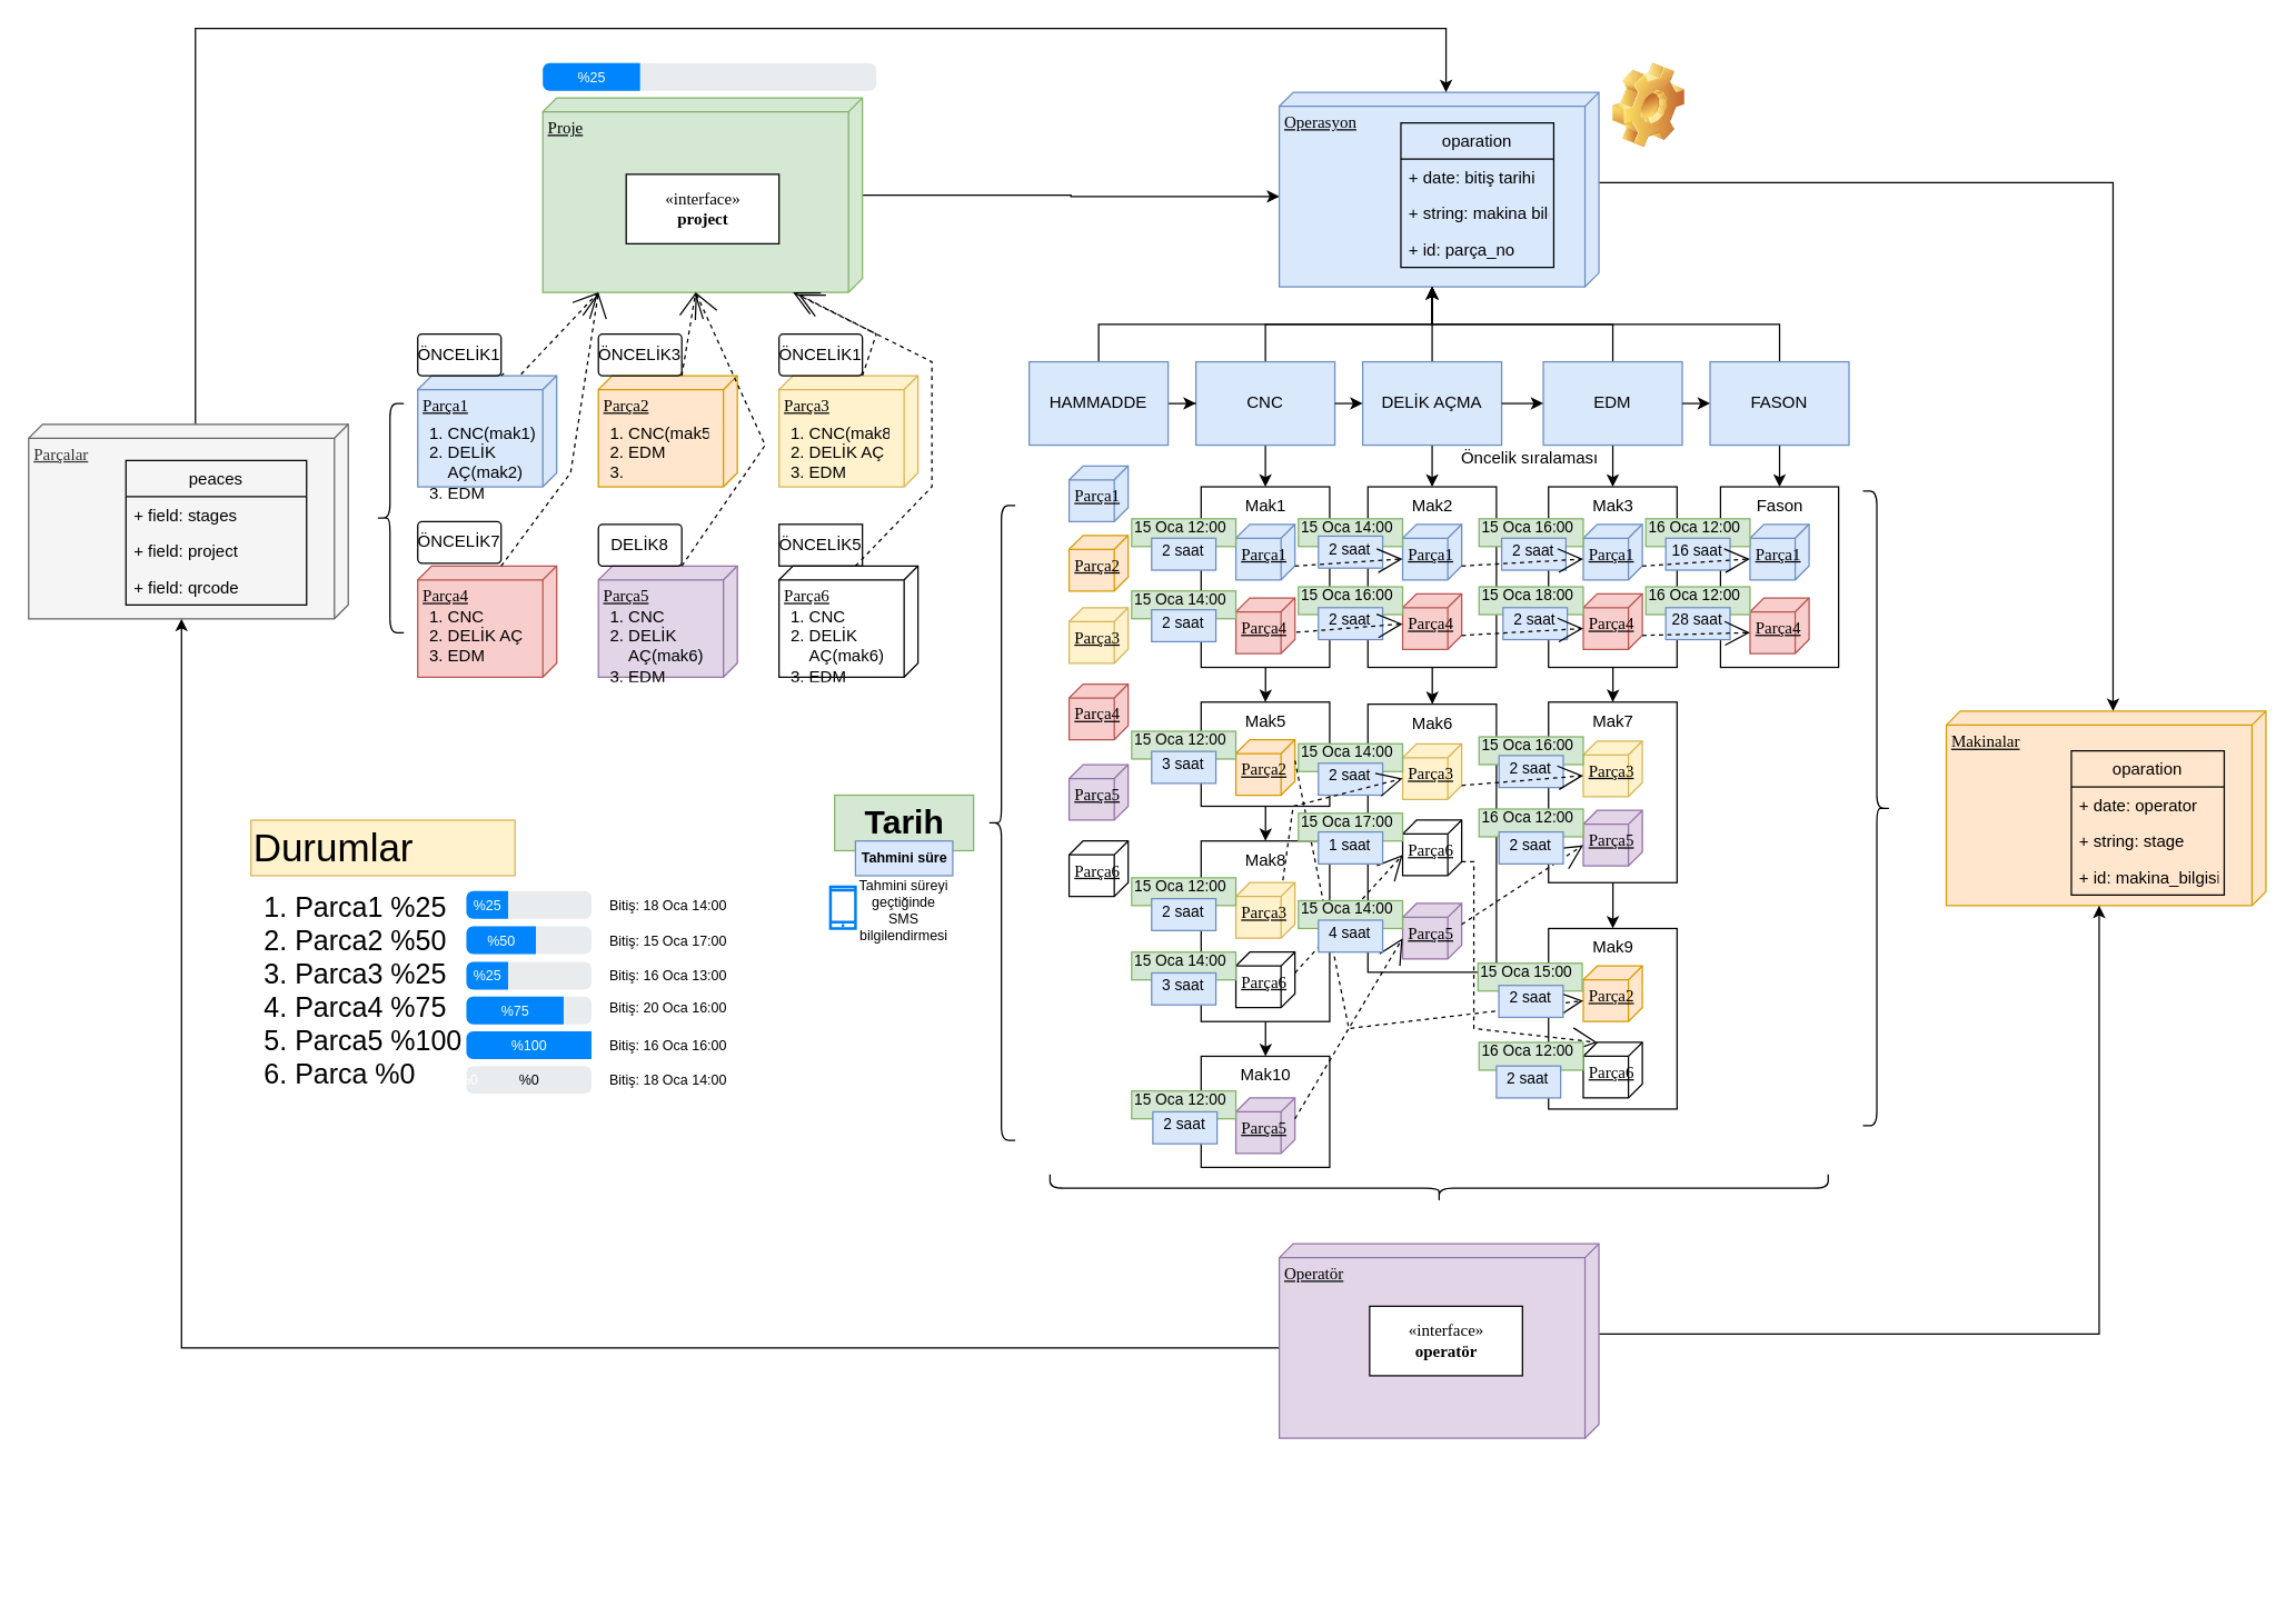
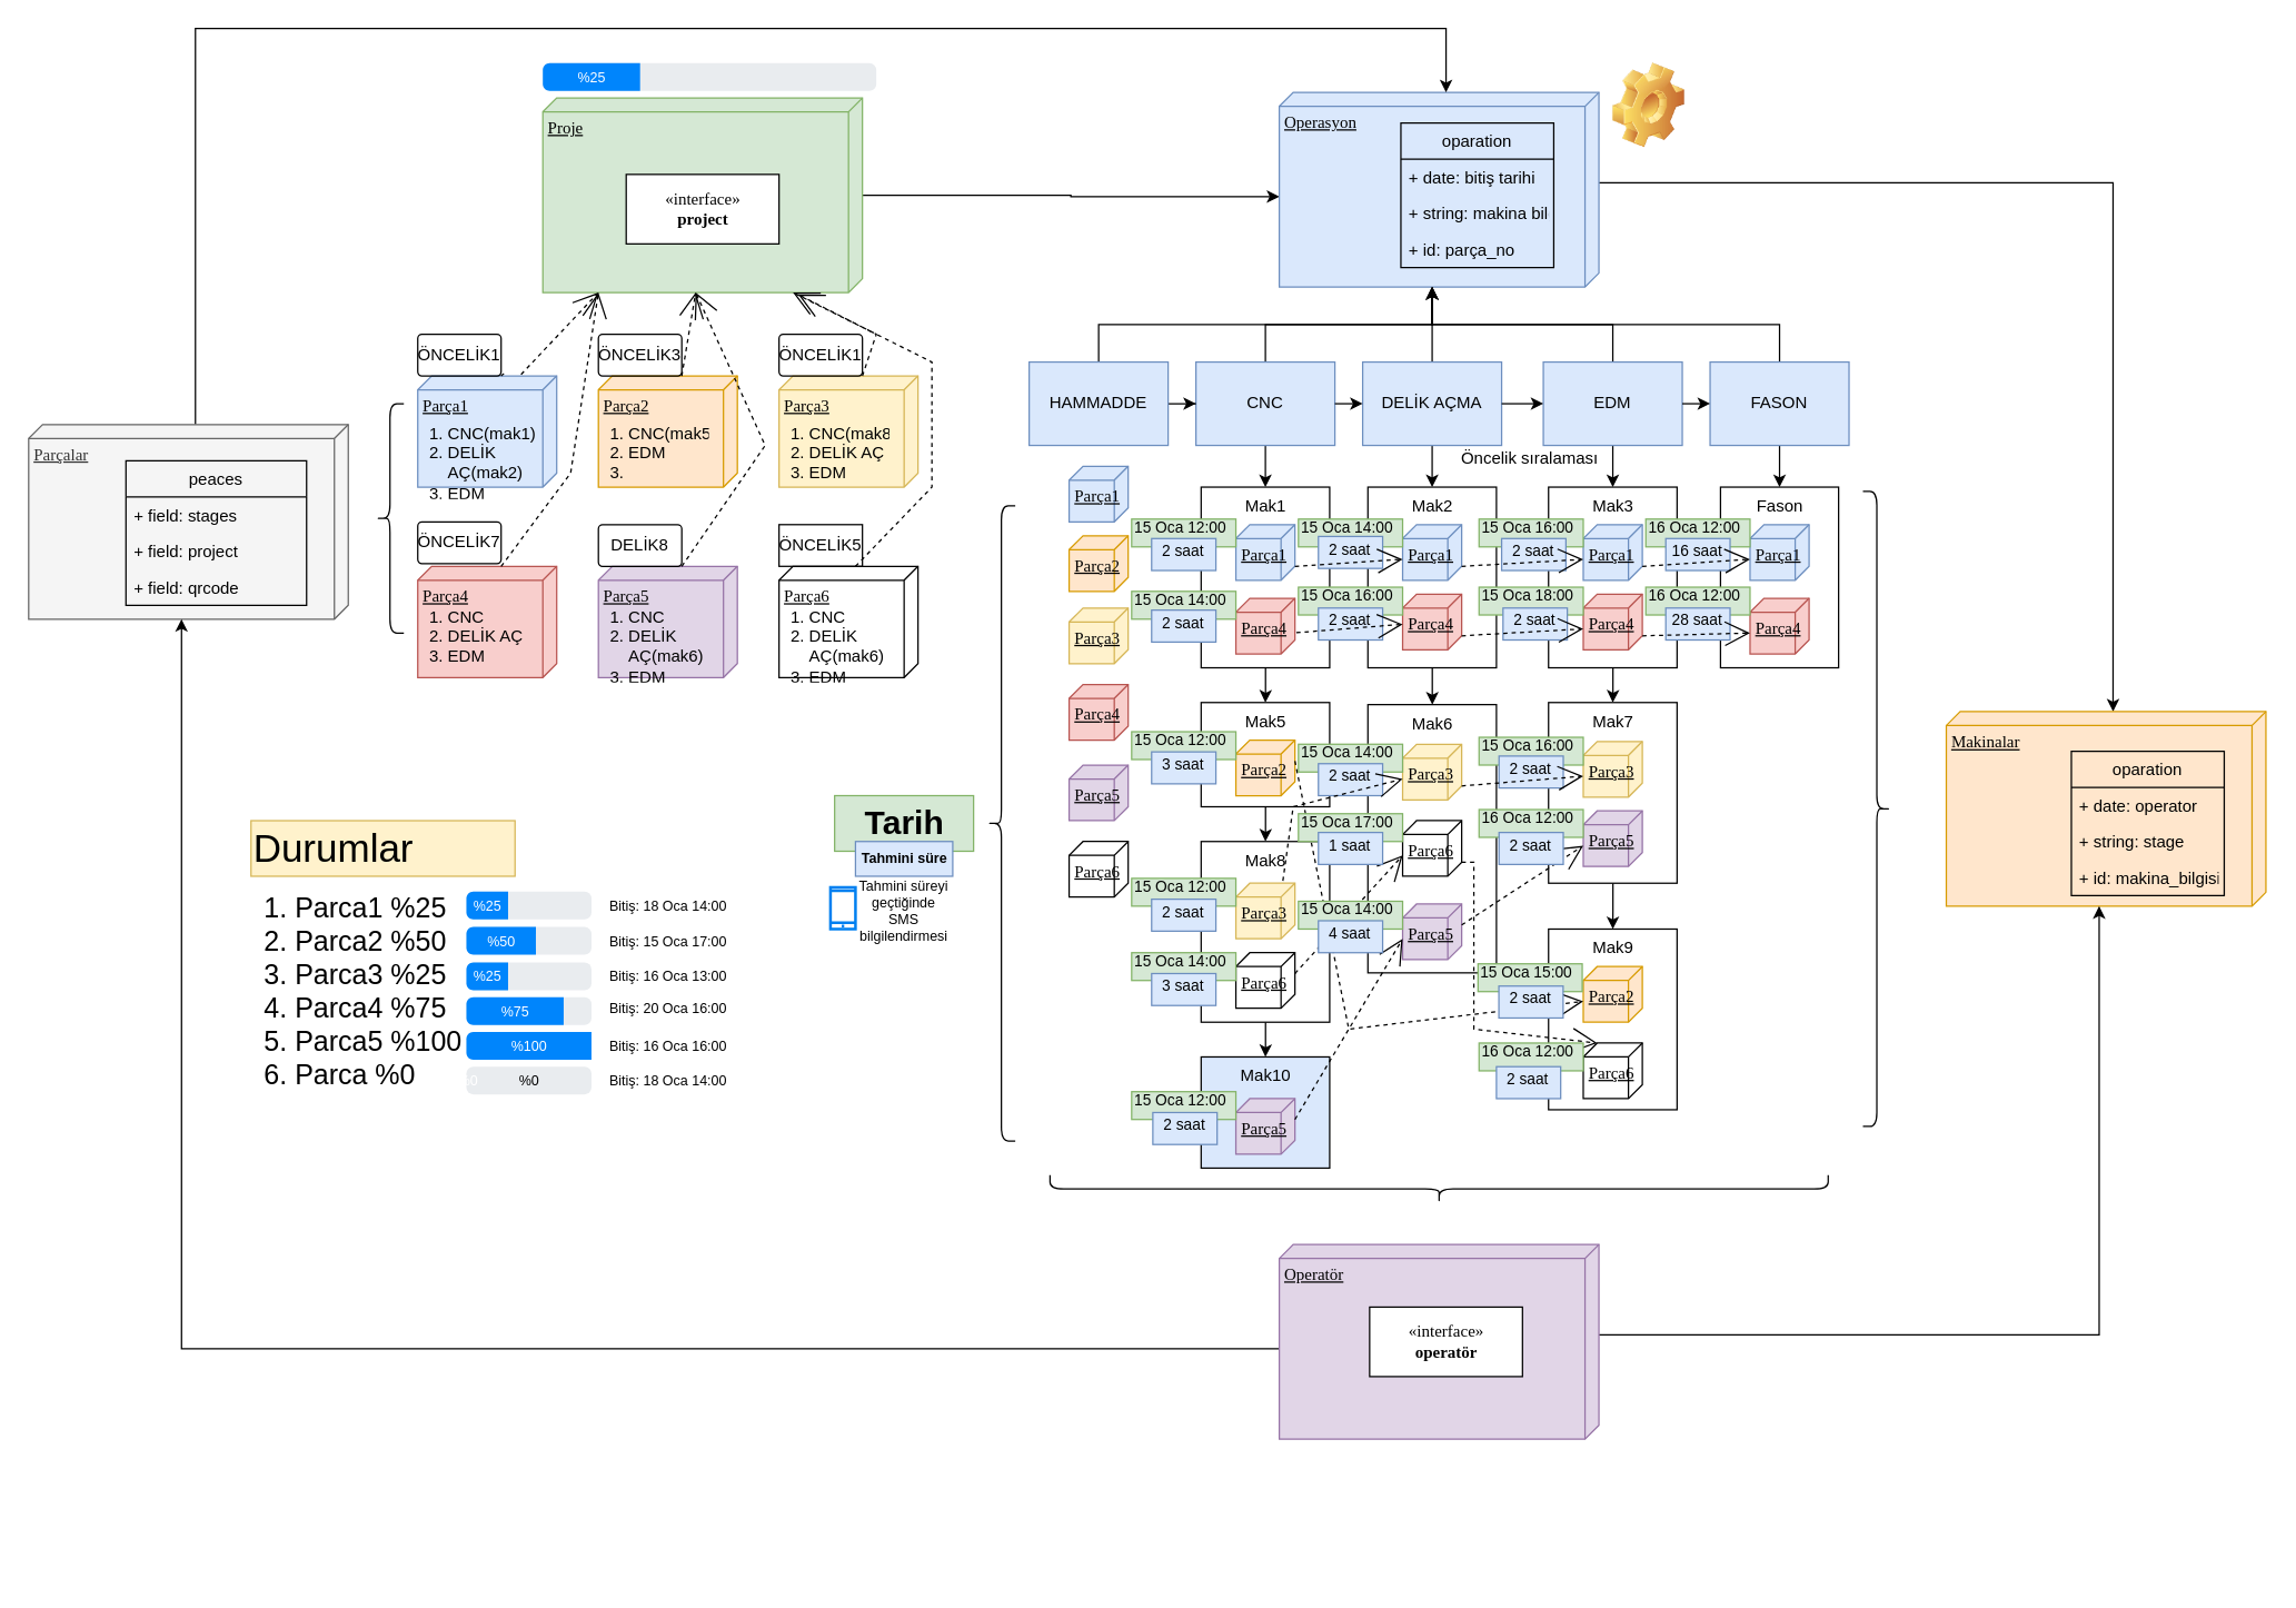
- <mxCell id="48" value="Mak10" style="html=1;verticalAlign=top;" parent="1" vertex="1"><mxGeometry x="863.75" y="760" width="92.5" height="80" as="geometry" /></mxCell>
+ <mxCell id="48" value="Mak10" style="html=1;verticalAlign=top;fillColor=#dae8fc;" parent="1" vertex="1"><mxGeometry x="863.75" y="760" width="92.5" height="80" as="geometry" /></mxCell>
